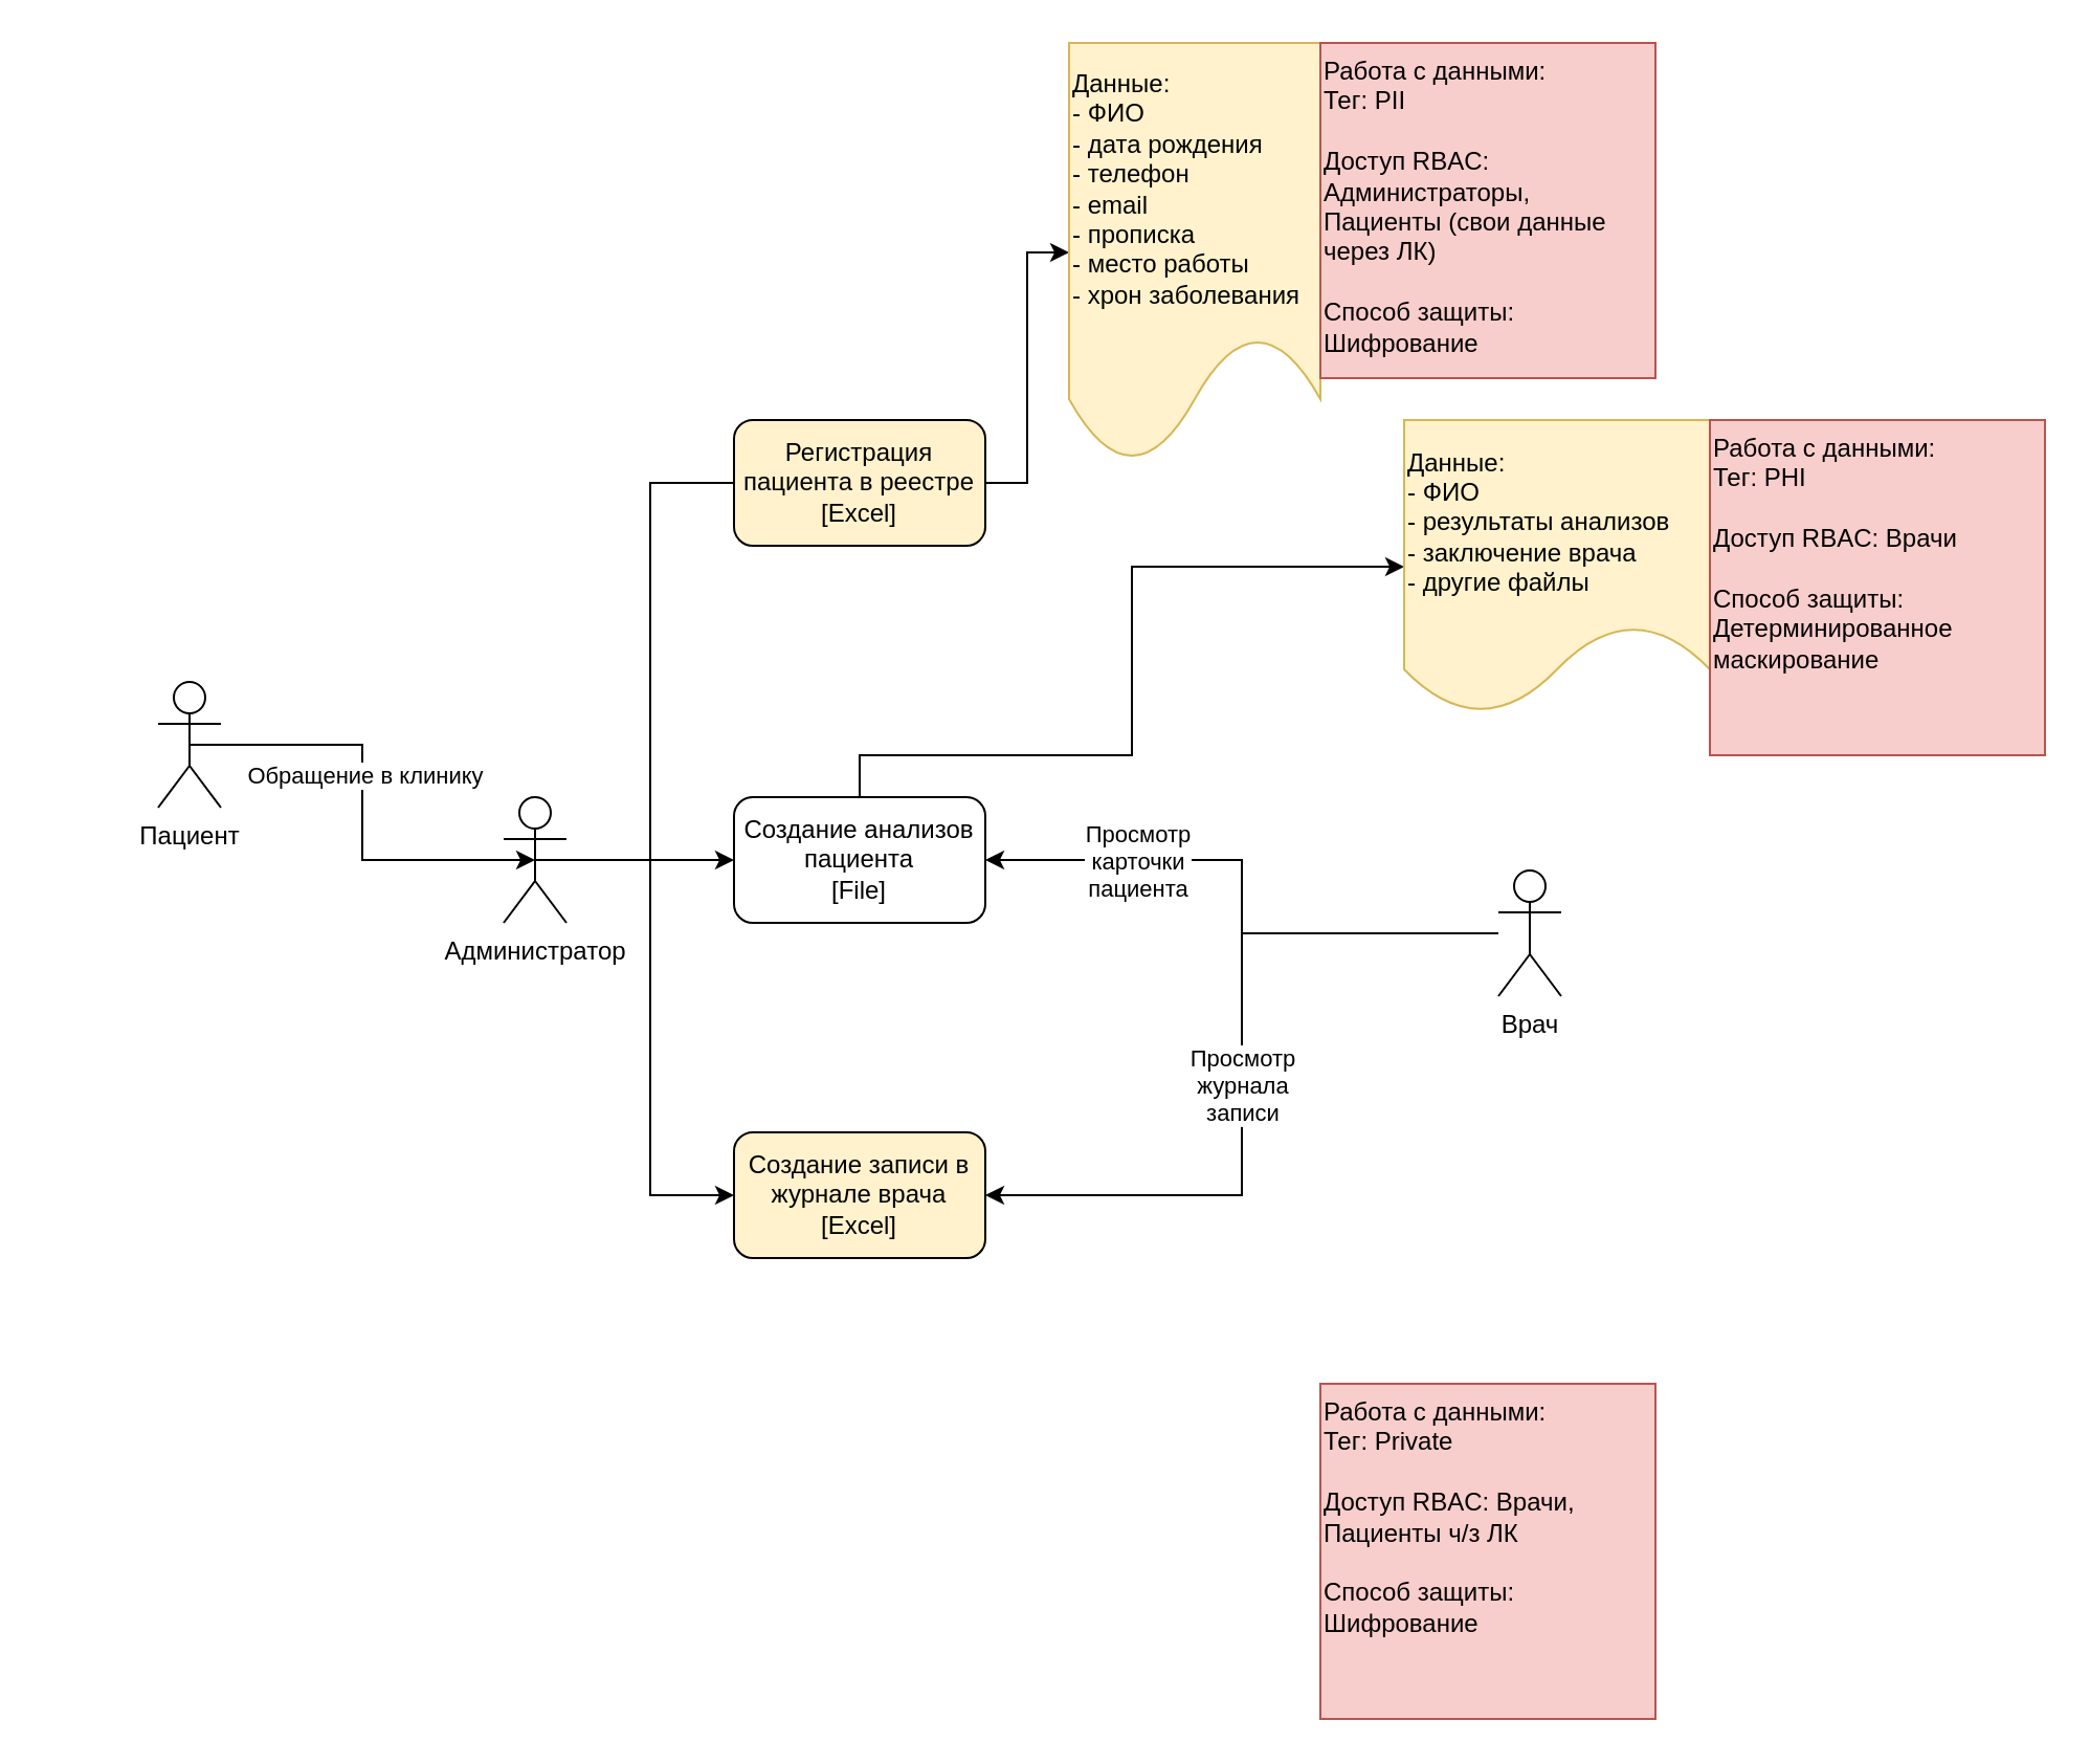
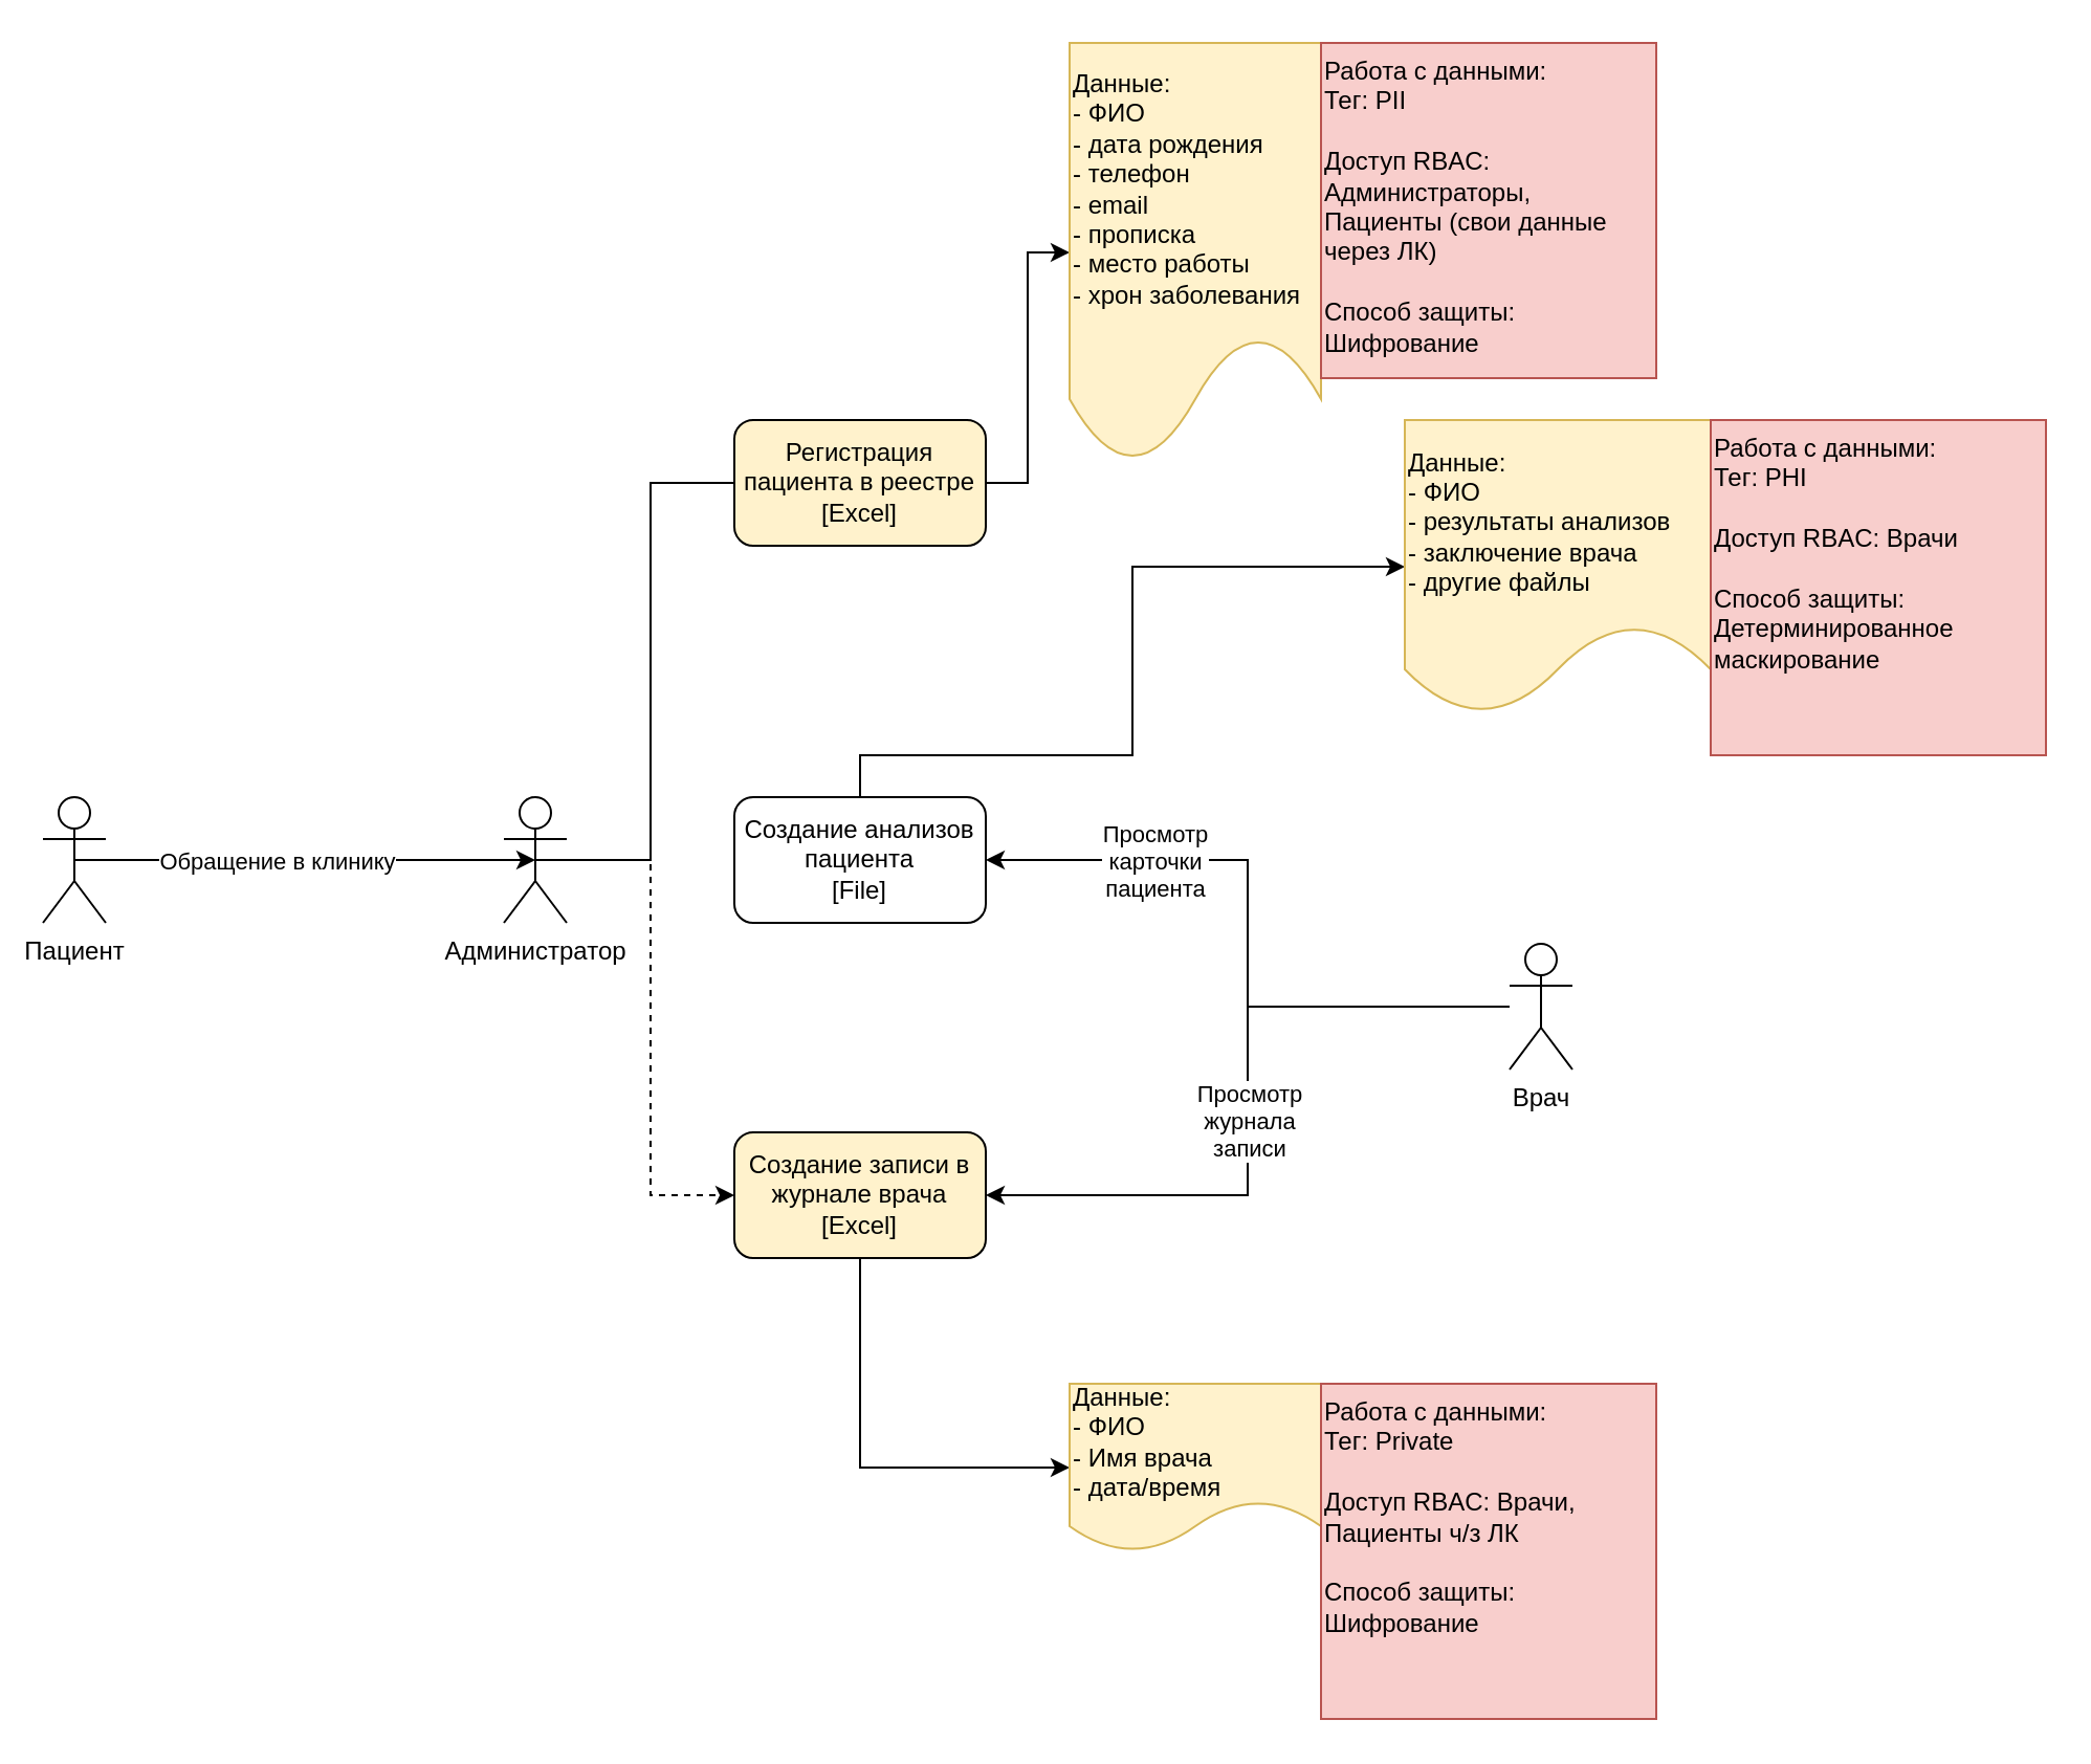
- <mxCell id="2" value="Пациент" style="shape=umlActor;verticalLabelPosition=bottom;verticalAlign=top;html=1;outlineConnect=0;" vertex="1" parent="1"><mxGeometry x="75" y="325" width="30" height="60" as="geometry" /></mxCell>
+ <mxCell id="2" value="Пациент" style="shape=umlActor;verticalLabelPosition=bottom;verticalAlign=top;html=1;outlineConnect=0;" vertex="1" parent="1"><mxGeometry x="20" y="380" width="30" height="60" as="geometry" /></mxCell>
- <mxCell id="4" style="edgeStyle=orthogonalEdgeStyle;rounded=0;orthogonalLoop=1;jettySize=auto;html=1;entryX=0;entryY=0.5;entryDx=0;entryDy=0;" edge="1" parent="1" source="6" target="12"><mxGeometry relative="1" as="geometry" /></mxCell>
- <mxCell id="19" value="Врач" style="shape=umlActor;verticalLabelPosition=bottom;verticalAlign=top;html=1;outlineConnect=0;" vertex="1" parent="1"><mxGeometry x="715" y="415" width="30" height="60" as="geometry" /></mxCell>
+ <mxCell id="19" value="Врач" style="shape=umlActor;verticalLabelPosition=bottom;verticalAlign=top;html=1;outlineConnect=0;" vertex="1" parent="1"><mxGeometry x="720" y="450" width="30" height="60" as="geometry" /></mxCell>
- <mxCell id="5" style="edgeStyle=orthogonalEdgeStyle;rounded=0;orthogonalLoop=1;jettySize=auto;html=1;entryX=0;entryY=0.5;entryDx=0;entryDy=0;" edge="1" parent="1" source="6" target="14"><mxGeometry relative="1" as="geometry" /></mxCell>
+ <mxCell id="5" style="edgeStyle=orthogonalEdgeStyle;rounded=0;orthogonalLoop=1;jettySize=auto;html=1;entryX=0;entryY=0.5;entryDx=0;entryDy=0;dashed=1;" edge="1" parent="1" source="6" target="14"><mxGeometry relative="1" as="geometry" /></mxCell>
+ <mxCell id="13" style="edgeStyle=orthogonalEdgeStyle;rounded=0;orthogonalLoop=1;jettySize=auto;html=1;entryX=0;entryY=0.5;entryDx=0;entryDy=0;" edge="1" parent="1" source="14" target="22"><mxGeometry relative="1" as="geometry"><Array as="points"><mxPoint x="410" y="700" /></Array></mxGeometry></mxCell>
+ <mxCell id="22" value="Данные:&lt;div&gt;- ФИО&lt;/div&gt;&lt;div&gt;- Имя врача&lt;/div&gt;&lt;div&gt;- дата/время&lt;/div&gt;" style="shape=document;whiteSpace=wrap;html=1;boundedLbl=1;align=left;fillColor=#fff2cc;strokeColor=#d6b656;" vertex="1" parent="1"><mxGeometry x="510" y="660" width="120" height="80" as="geometry" /></mxCell>
